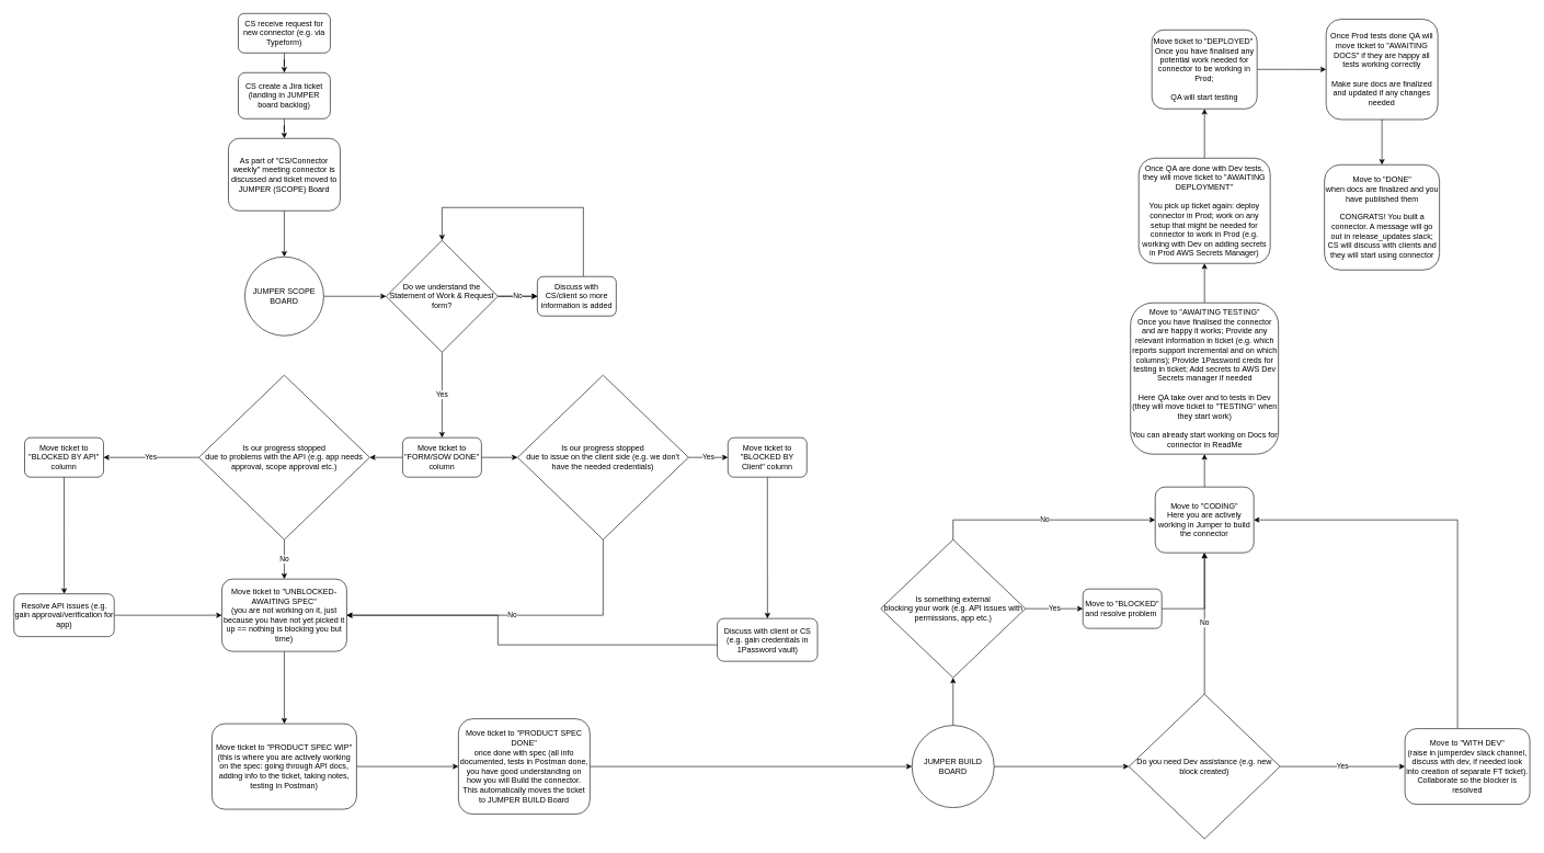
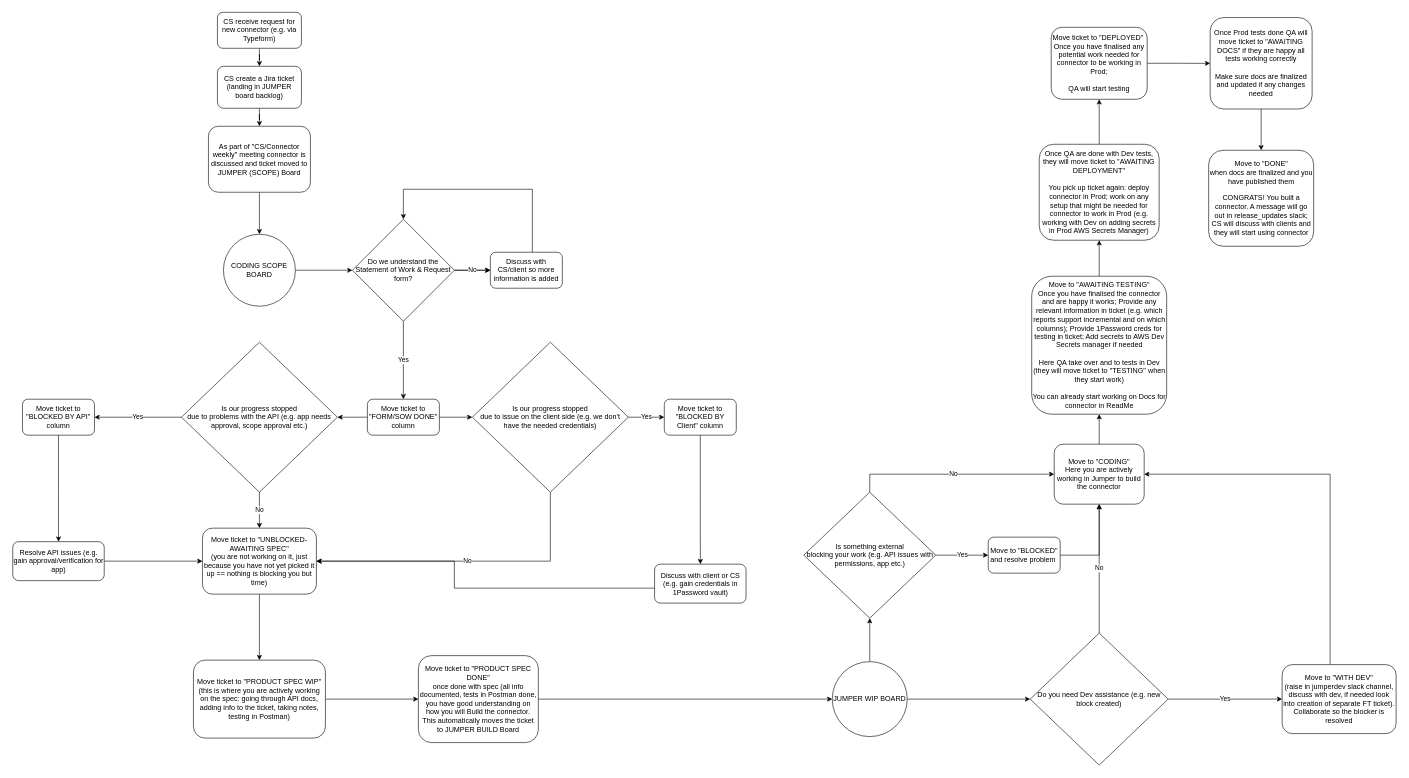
- <mxCell id="9" value="JUMPER SCOPE BOARD" style="ellipse;whiteSpace=wrap;html=1;aspect=fixed;" vertex="1" parent="1"><mxGeometry x="372" y="390" width="120" height="120" as="geometry" /></mxCell>
+ <mxCell id="9" value="CODING SCOPE BOARD" style="ellipse;whiteSpace=wrap;html=1;aspect=fixed;" vertex="1" parent="1"><mxGeometry x="372" y="390" width="120" height="120" as="geometry" /></mxCell>
- <mxCell id="41" value="JUMPER BUILD BOARD" style="ellipse;whiteSpace=wrap;html=1;aspect=fixed;" vertex="1" parent="1"><mxGeometry x="1387" y="1102.5" width="125" height="125" as="geometry" /></mxCell>
+ <mxCell id="41" value="JUMPER WIP BOARD" style="ellipse;whiteSpace=wrap;html=1;aspect=fixed;" vertex="1" parent="1"><mxGeometry x="1387" y="1102.5" width="125" height="125" as="geometry" /></mxCell>
